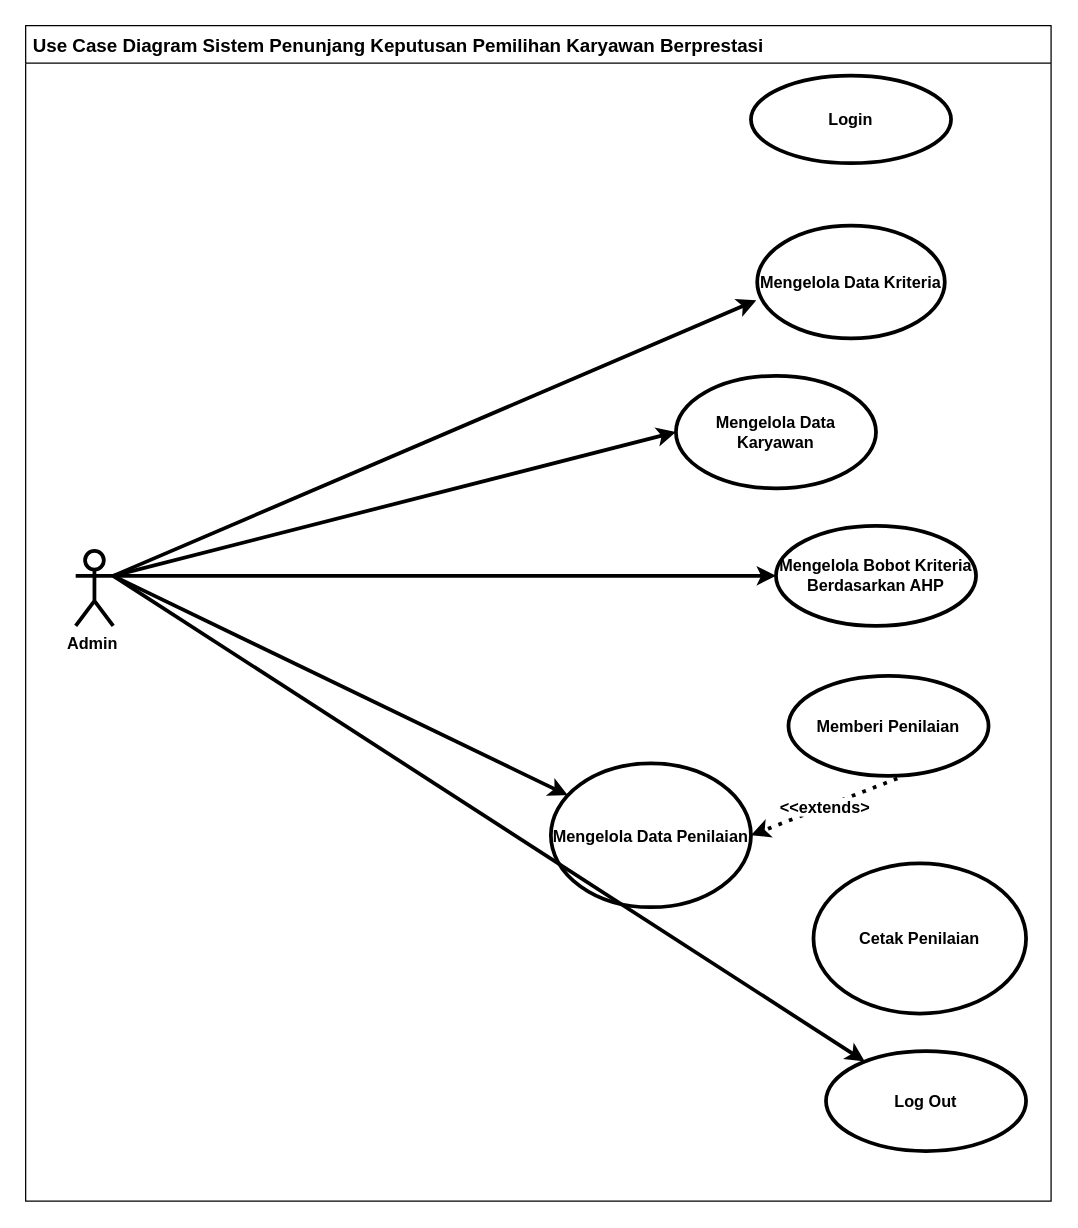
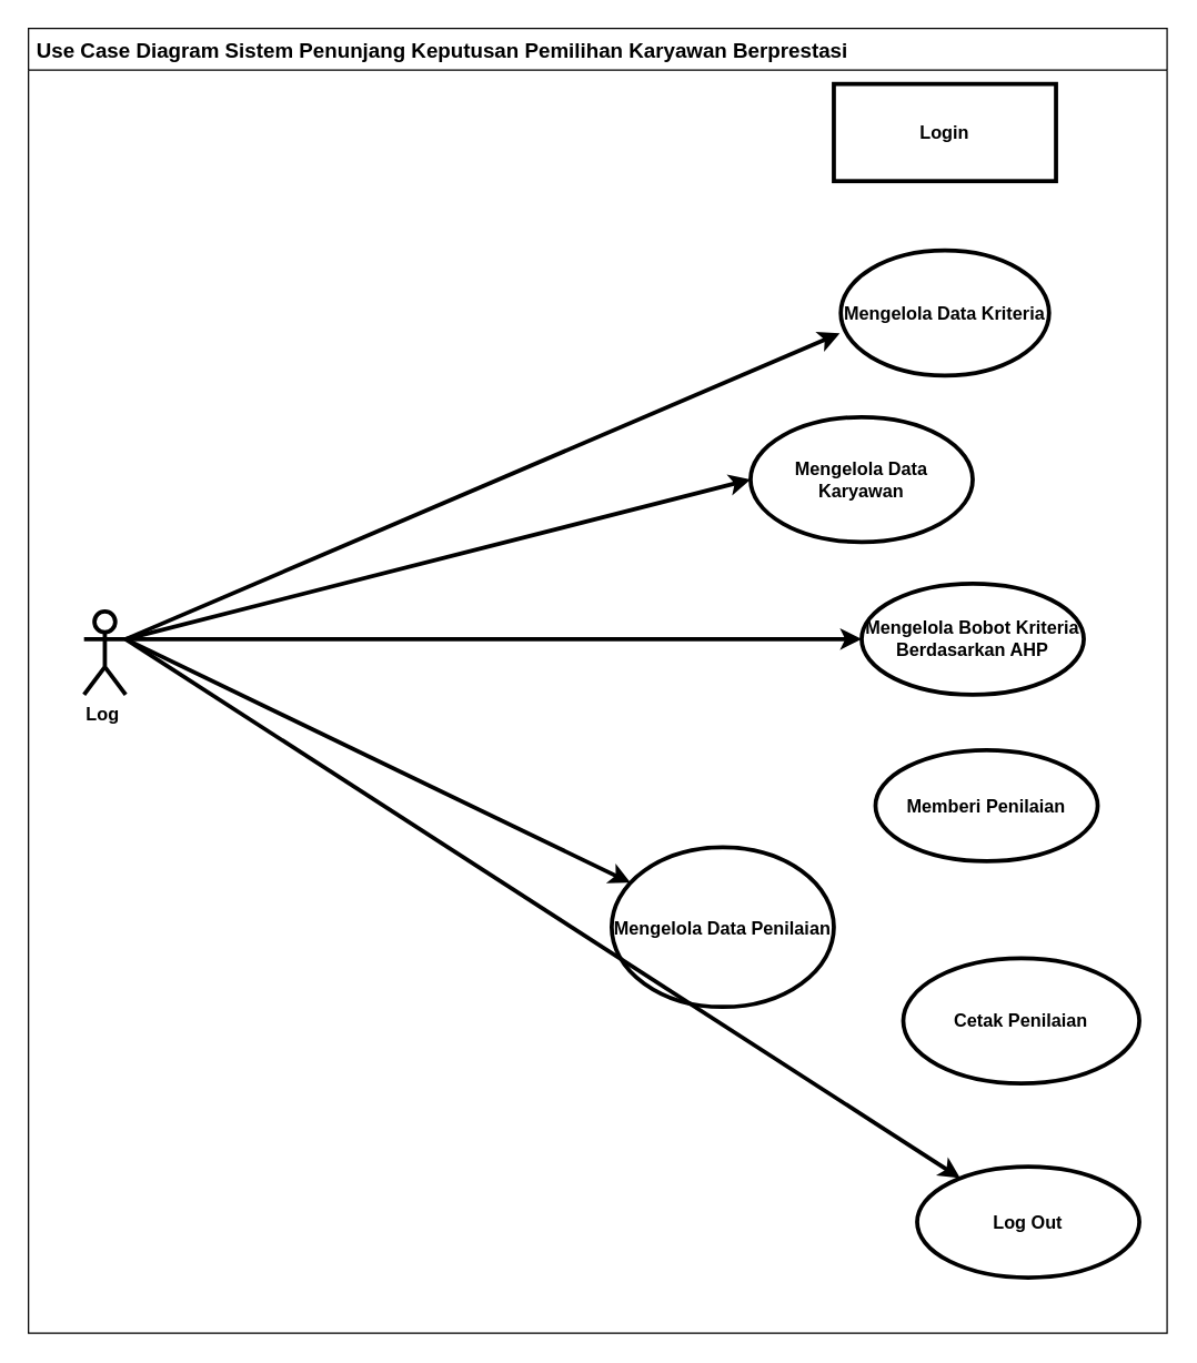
- <mxCell id="5" value="&lt;span&gt;Login&lt;/span&gt;" style="ellipse;whiteSpace=wrap;html=1;fillColor=none;fontStyle=1;fontSize=13;strokeWidth=3;" parent="1" vertex="1"><mxGeometry x="600" y="60" width="160" height="70" as="geometry" /></mxCell>
+ <mxCell id="5" value="&lt;span&gt;Login&lt;/span&gt;" style="whiteSpace=wrap;html=1;fillColor=none;fontStyle=1;fontSize=13;strokeWidth=3;rounded=0;" parent="1" vertex="1"><mxGeometry x="600" y="60" width="160" height="70" as="geometry" /></mxCell>
- <mxCell id="12" value="Admin&amp;nbsp;" style="shape=umlActor;verticalLabelPosition=bottom;verticalAlign=top;html=1;outlineConnect=0;fontStyle=1;fontSize=13;strokeWidth=3;" parent="1" vertex="1"><mxGeometry x="60" y="440" width="30" height="60" as="geometry" /></mxCell>
+ <mxCell id="12" value="Log&amp;nbsp;" style="shape=umlActor;verticalLabelPosition=bottom;verticalAlign=top;html=1;outlineConnect=0;fontStyle=1;fontSize=13;strokeWidth=3;" parent="1" vertex="1"><mxGeometry x="60" y="440" width="30" height="60" as="geometry" /></mxCell>
- <mxCell id="16" value="" style="endArrow=classic;html=1;entryX=1;entryY=0.5;entryDx=0;entryDy=0;exitX=0.544;exitY=1.025;exitDx=0;exitDy=0;exitPerimeter=0;fontStyle=1;fontSize=13;strokeWidth=3;dashed=1;dashPattern=1 2;" parent="1" source="9" target="10" edge="1"><mxGeometry relative="1" as="geometry"><mxPoint x="480" y="630" as="sourcePoint" /><mxPoint x="580" y="630" as="targetPoint" /></mxGeometry></mxCell>
- <mxCell id="17" value="&amp;lt;&amp;lt;extends&amp;gt;" style="edgeLabel;resizable=0;html=1;;align=center;verticalAlign=middle;fontStyle=1;fontSize=13;" parent="16" connectable="0" vertex="1"><mxGeometry relative="1" as="geometry" /></mxCell>
- <mxCell id="11" value="&lt;span&gt;Cetak Penilaian&lt;/span&gt;" style="ellipse;whiteSpace=wrap;html=1;fillColor=none;fontStyle=1;fontSize=13;strokeWidth=3;" parent="1" vertex="1"><mxGeometry x="650" y="690" width="170" height="120" as="geometry" /></mxCell>
+ <mxCell id="11" value="&lt;span&gt;Cetak Penilaian&lt;/span&gt;" style="ellipse;whiteSpace=wrap;html=1;fillColor=none;fontStyle=1;fontSize=13;strokeWidth=3;" parent="1" vertex="1"><mxGeometry x="650" y="690" width="170" height="90" as="geometry" /></mxCell>
